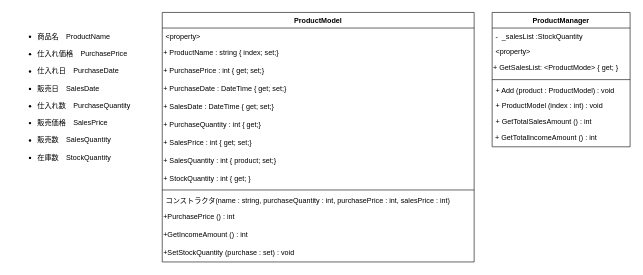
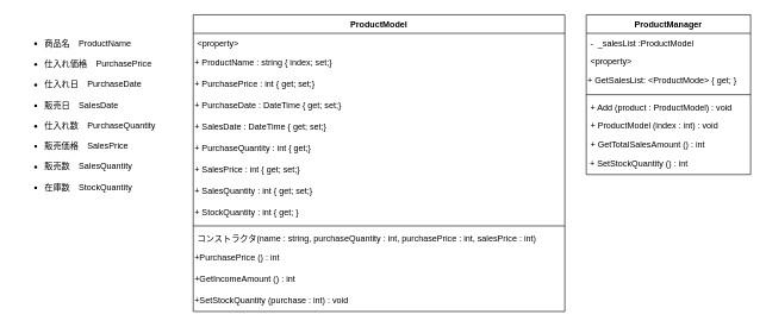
- <mxCell id="18" value="-  _salesList :StockQuantity" style="text;strokeColor=none;fillColor=none;align=left;verticalAlign=top;spacingLeft=4;spacingRight=4;overflow=hidden;rotatable=0;points=[[0,0.5],[1,0.5]];portConstraint=eastwest;" vertex="1" parent="17"><mxGeometry y="26" width="230" height="26" as="geometry" /></mxCell>
+ <mxCell id="18" value="-  _salesList :ProductModel" style="text;strokeColor=none;fillColor=none;align=left;verticalAlign=top;spacingLeft=4;spacingRight=4;overflow=hidden;rotatable=0;points=[[0,0.5],[1,0.5]];portConstraint=eastwest;" vertex="1" parent="17"><mxGeometry y="26" width="230" height="26" as="geometry" /></mxCell>
- <mxCell id="25" value="&amp;nbsp;+ GetTotalIncomeAmount () : int" style="text;html=1;align=left;verticalAlign=middle;resizable=0;points=[];autosize=1;strokeColor=none;fillColor=none;" vertex="1" parent="17"><mxGeometry y="194" width="230" height="30" as="geometry" /></mxCell>
+ <mxCell id="25" value="&amp;nbsp;+ SetStockQuantity () : int" style="text;html=1;align=left;verticalAlign=middle;resizable=0;points=[];autosize=1;strokeColor=none;fillColor=none;" vertex="1" parent="17"><mxGeometry y="194" width="230" height="30" as="geometry" /></mxCell>
- <mxCell id="10" value="+ SalesQuantity&amp;nbsp;: int { product; set;}" style="text;html=1;align=left;verticalAlign=middle;resizable=0;points=[];autosize=1;strokeColor=none;fillColor=none;" vertex="1" parent="2"><mxGeometry y="232" width="520" height="30" as="geometry" /></mxCell>
+ <mxCell id="10" value="+ SalesQuantity&amp;nbsp;: int { get; set;}" style="text;html=1;align=left;verticalAlign=middle;resizable=0;points=[];autosize=1;strokeColor=none;fillColor=none;" vertex="1" parent="2"><mxGeometry y="232" width="520" height="30" as="geometry" /></mxCell>
- <mxCell id="16" value="+Set&lt;span style=&quot;&quot;&gt;StockQuantity&amp;nbsp;&lt;/span&gt;(purchase : set) : void" style="text;html=1;align=left;verticalAlign=middle;resizable=0;points=[];autosize=1;strokeColor=none;fillColor=none;" vertex="1" parent="2"><mxGeometry y="386" width="520" height="30" as="geometry" /></mxCell>
+ <mxCell id="16" value="+Set&lt;span style=&quot;&quot;&gt;StockQuantity&amp;nbsp;&lt;/span&gt;(purchase : int) : void" style="text;html=1;align=left;verticalAlign=middle;resizable=0;points=[];autosize=1;strokeColor=none;fillColor=none;" vertex="1" parent="2"><mxGeometry y="386" width="520" height="30" as="geometry" /></mxCell>
